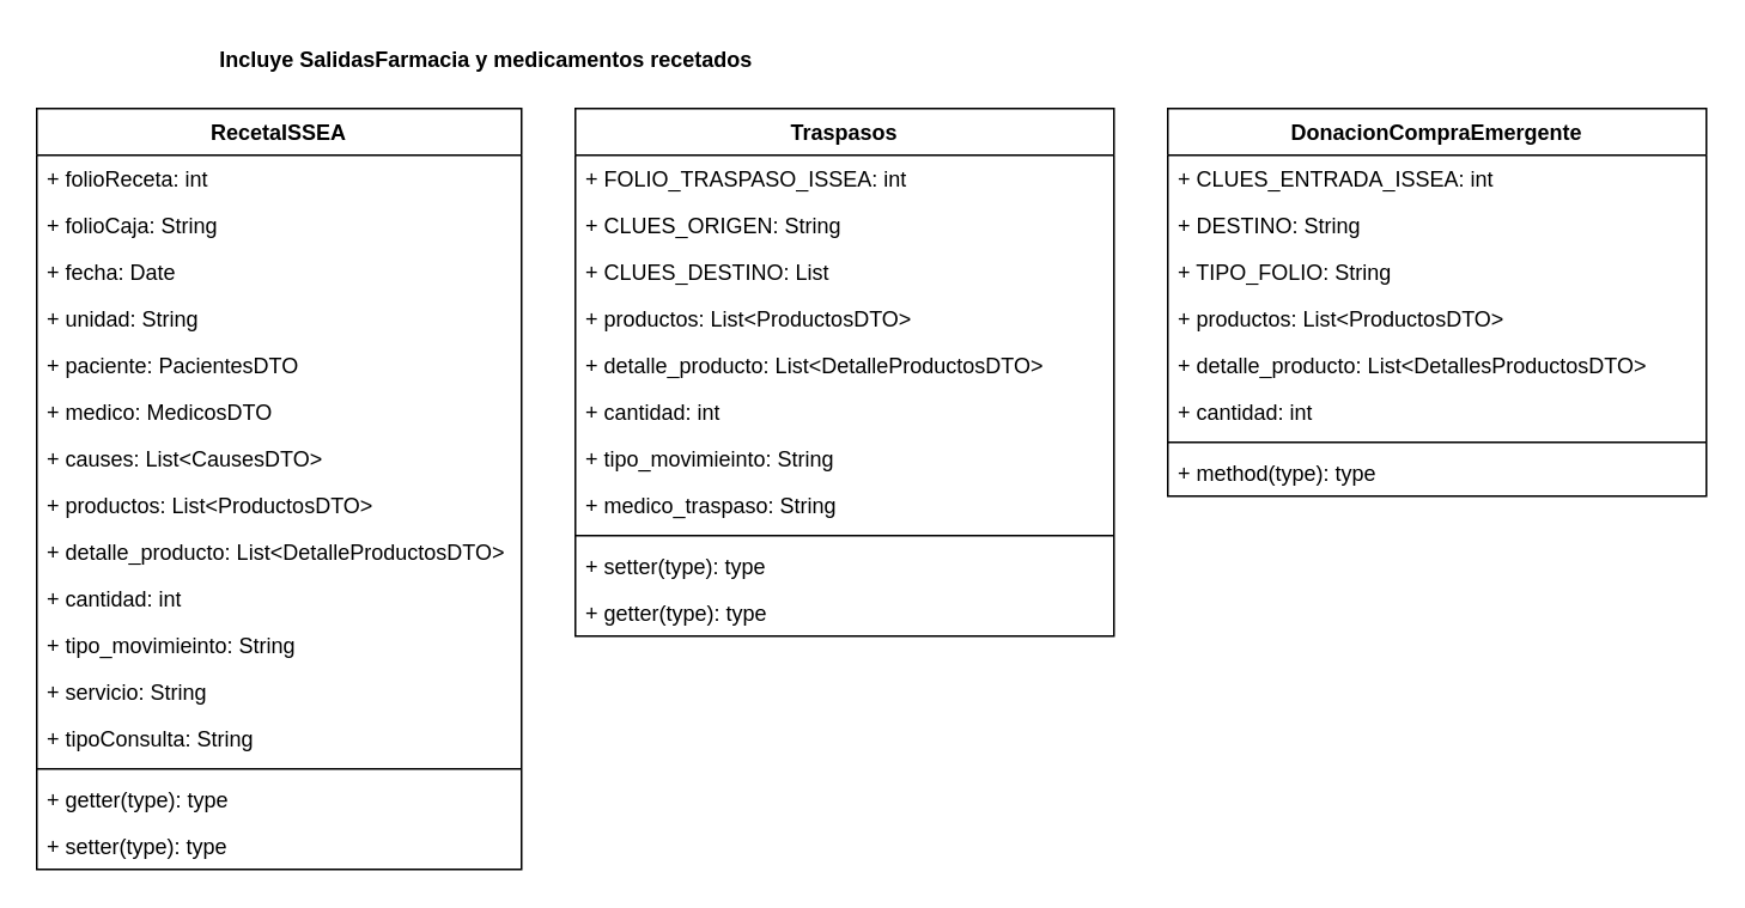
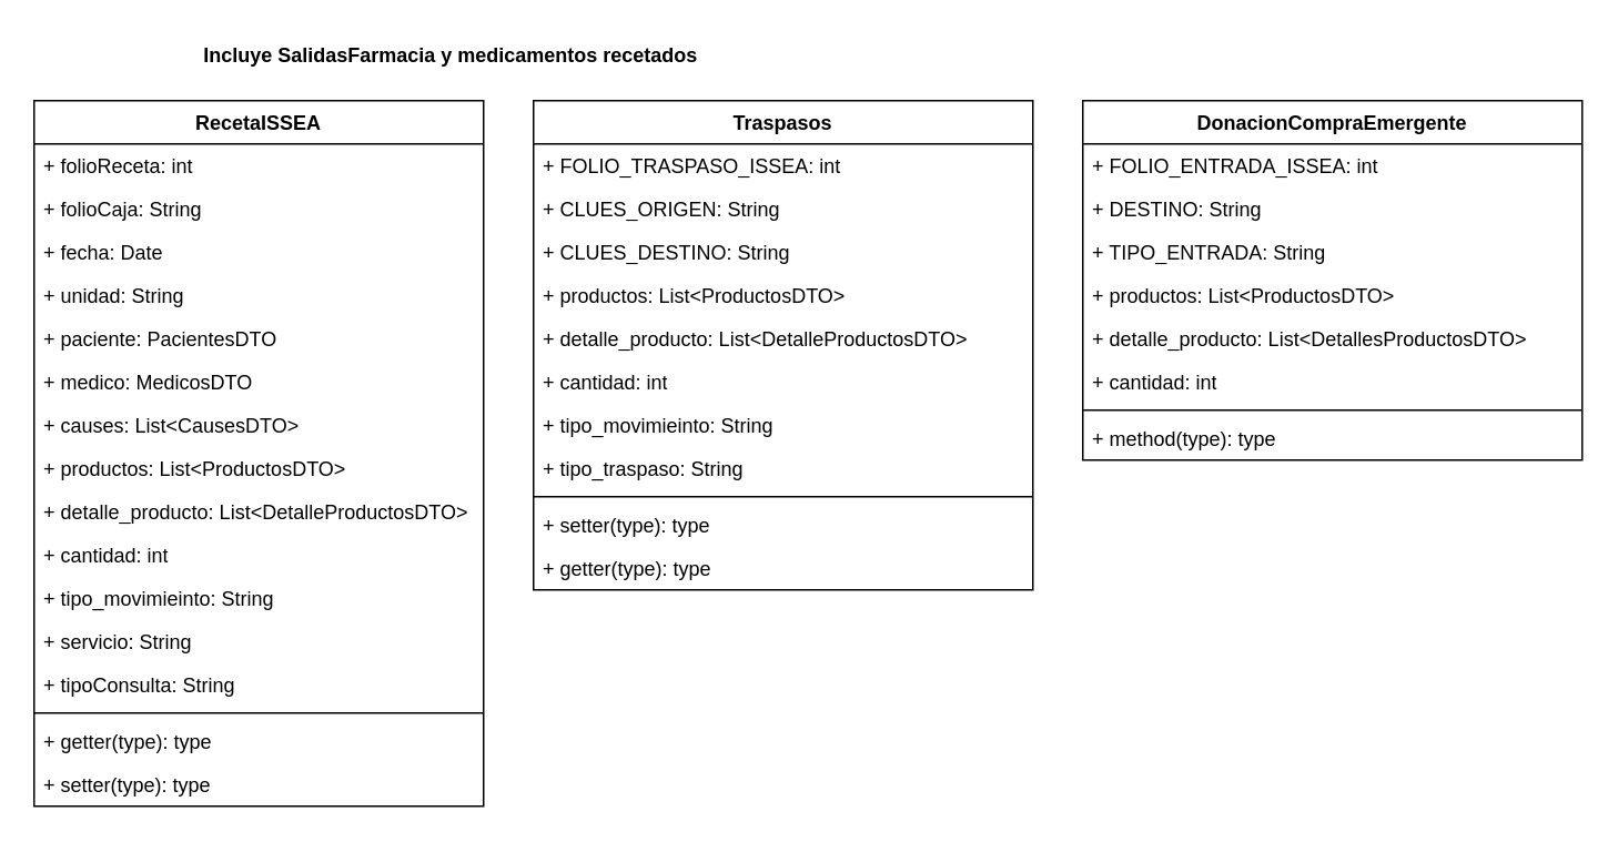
- <mxCell id="33" value="+ CLUES_ENTRADA_ISSEA: int" style="text;strokeColor=none;fillColor=none;align=left;verticalAlign=top;spacingLeft=4;spacingRight=4;overflow=hidden;rotatable=0;points=[[0,0.5],[1,0.5]];portConstraint=eastwest;whiteSpace=wrap;html=1;" vertex="1" parent="32"><mxGeometry y="26" width="300" height="26" as="geometry" /></mxCell>
+ <mxCell id="33" value="+ FOLIO_ENTRADA_ISSEA: int" style="text;strokeColor=none;fillColor=none;align=left;verticalAlign=top;spacingLeft=4;spacingRight=4;overflow=hidden;rotatable=0;points=[[0,0.5],[1,0.5]];portConstraint=eastwest;whiteSpace=wrap;html=1;" vertex="1" parent="32"><mxGeometry y="26" width="300" height="26" as="geometry" /></mxCell>
- <mxCell id="22" value="+ CLUES_DESTINO: List" style="text;strokeColor=none;fillColor=none;align=left;verticalAlign=top;spacingLeft=4;spacingRight=4;overflow=hidden;rotatable=0;points=[[0,0.5],[1,0.5]];portConstraint=eastwest;whiteSpace=wrap;html=1;" vertex="1" parent="19"><mxGeometry y="78" width="300" height="26" as="geometry" /></mxCell>
+ <mxCell id="22" value="+ CLUES_DESTINO: String" style="text;strokeColor=none;fillColor=none;align=left;verticalAlign=top;spacingLeft=4;spacingRight=4;overflow=hidden;rotatable=0;points=[[0,0.5],[1,0.5]];portConstraint=eastwest;whiteSpace=wrap;html=1;" vertex="1" parent="19"><mxGeometry y="78" width="300" height="26" as="geometry" /></mxCell>
- <mxCell id="35" value="+ TIPO_FOLIO: String" style="text;strokeColor=none;fillColor=none;align=left;verticalAlign=top;spacingLeft=4;spacingRight=4;overflow=hidden;rotatable=0;points=[[0,0.5],[1,0.5]];portConstraint=eastwest;whiteSpace=wrap;html=1;" vertex="1" parent="32"><mxGeometry y="78" width="300" height="26" as="geometry" /></mxCell>
+ <mxCell id="35" value="+ TIPO_ENTRADA: String" style="text;strokeColor=none;fillColor=none;align=left;verticalAlign=top;spacingLeft=4;spacingRight=4;overflow=hidden;rotatable=0;points=[[0,0.5],[1,0.5]];portConstraint=eastwest;whiteSpace=wrap;html=1;" vertex="1" parent="32"><mxGeometry y="78" width="300" height="26" as="geometry" /></mxCell>
- <mxCell id="27" value="+ medico_traspaso: String&lt;div&gt;&lt;br&gt;&lt;/div&gt;" style="text;strokeColor=none;fillColor=none;align=left;verticalAlign=top;spacingLeft=4;spacingRight=4;overflow=hidden;rotatable=0;points=[[0,0.5],[1,0.5]];portConstraint=eastwest;whiteSpace=wrap;html=1;" vertex="1" parent="19"><mxGeometry y="208" width="300" height="26" as="geometry" /></mxCell>
+ <mxCell id="27" value="+ tipo_traspaso: String&lt;div&gt;&lt;br&gt;&lt;/div&gt;" style="text;strokeColor=none;fillColor=none;align=left;verticalAlign=top;spacingLeft=4;spacingRight=4;overflow=hidden;rotatable=0;points=[[0,0.5],[1,0.5]];portConstraint=eastwest;whiteSpace=wrap;html=1;" vertex="1" parent="19"><mxGeometry y="208" width="300" height="26" as="geometry" /></mxCell>
